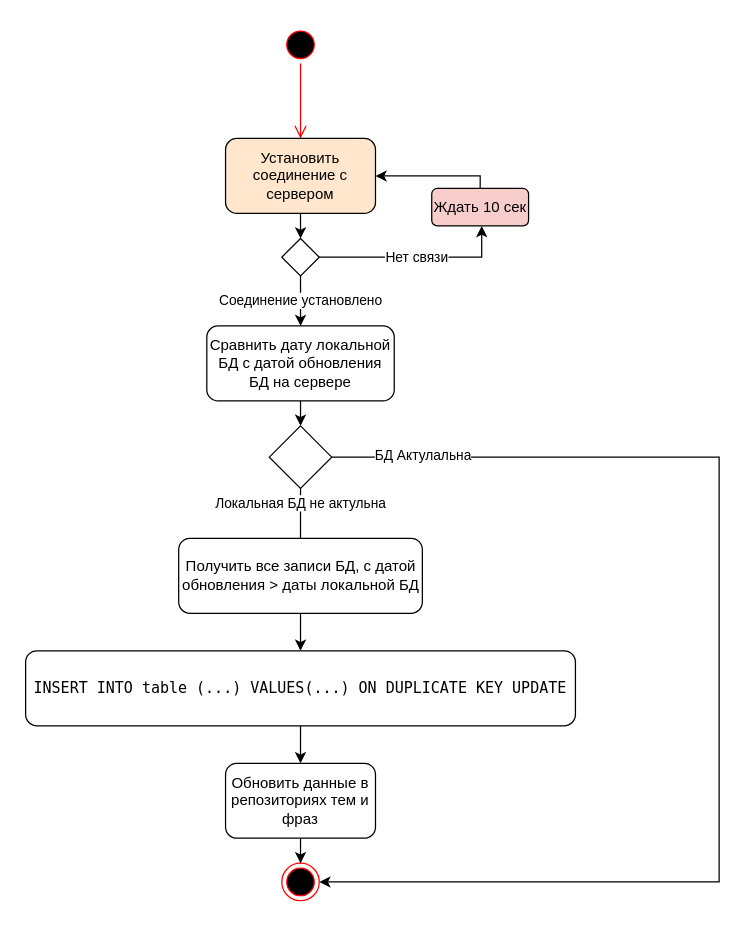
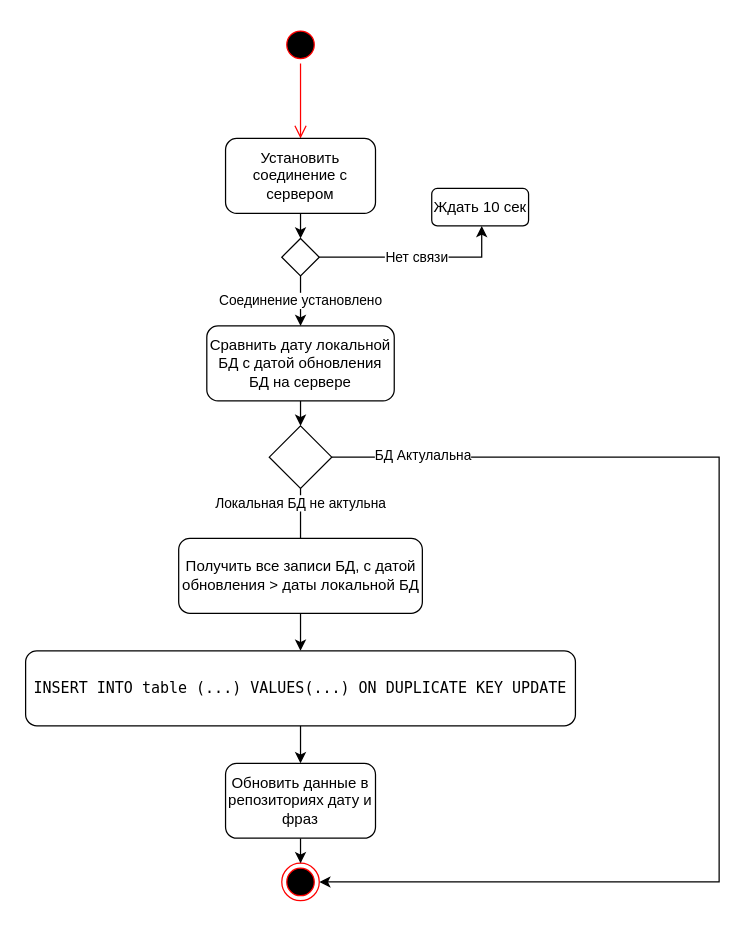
- <mxCell id="5" value="Установить соединение с сервером" style="rounded=1;whiteSpace=wrap;html=1;fillColor=#ffe6cc;" vertex="1" parent="1"><mxGeometry x="180" y="110" width="120" height="60" as="geometry" /></mxCell>
+ <mxCell id="5" value="Установить соединение с сервером" style="rounded=1;whiteSpace=wrap;html=1;" vertex="1" parent="1"><mxGeometry x="180" y="110" width="120" height="60" as="geometry" /></mxCell>
- <mxCell id="22" style="edgeStyle=orthogonalEdgeStyle;rounded=0;orthogonalLoop=1;jettySize=auto;html=1;exitX=0.5;exitY=0;exitDx=0;exitDy=0;entryX=1;entryY=0.5;entryDx=0;entryDy=0;" edge="1" parent="1" source="23" target="5"><mxGeometry relative="1" as="geometry"><Array as="points"><mxPoint x="384" y="140" /></Array></mxGeometry></mxCell>
- <mxCell id="23" value="Ждать 10 сек" style="rounded=1;whiteSpace=wrap;html=1;fillColor=#f8cecc;" vertex="1" parent="1"><mxGeometry x="345" y="150" width="77.5" height="30" as="geometry" /></mxCell>
+ <mxCell id="23" value="Ждать 10 сек" style="rounded=1;whiteSpace=wrap;html=1;" vertex="1" parent="1"><mxGeometry x="345" y="150" width="77.5" height="30" as="geometry" /></mxCell>
- <mxCell id="17" value="Обновить данные в репозиториях тем и фраз" style="rounded=1;whiteSpace=wrap;html=1;" vertex="1" parent="1"><mxGeometry x="180" y="610" width="120" height="60" as="geometry" /></mxCell>
+ <mxCell id="17" value="Обновить данные в репозиториях дату и фраз" style="rounded=1;whiteSpace=wrap;html=1;" vertex="1" parent="1"><mxGeometry x="180" y="610" width="120" height="60" as="geometry" /></mxCell>
